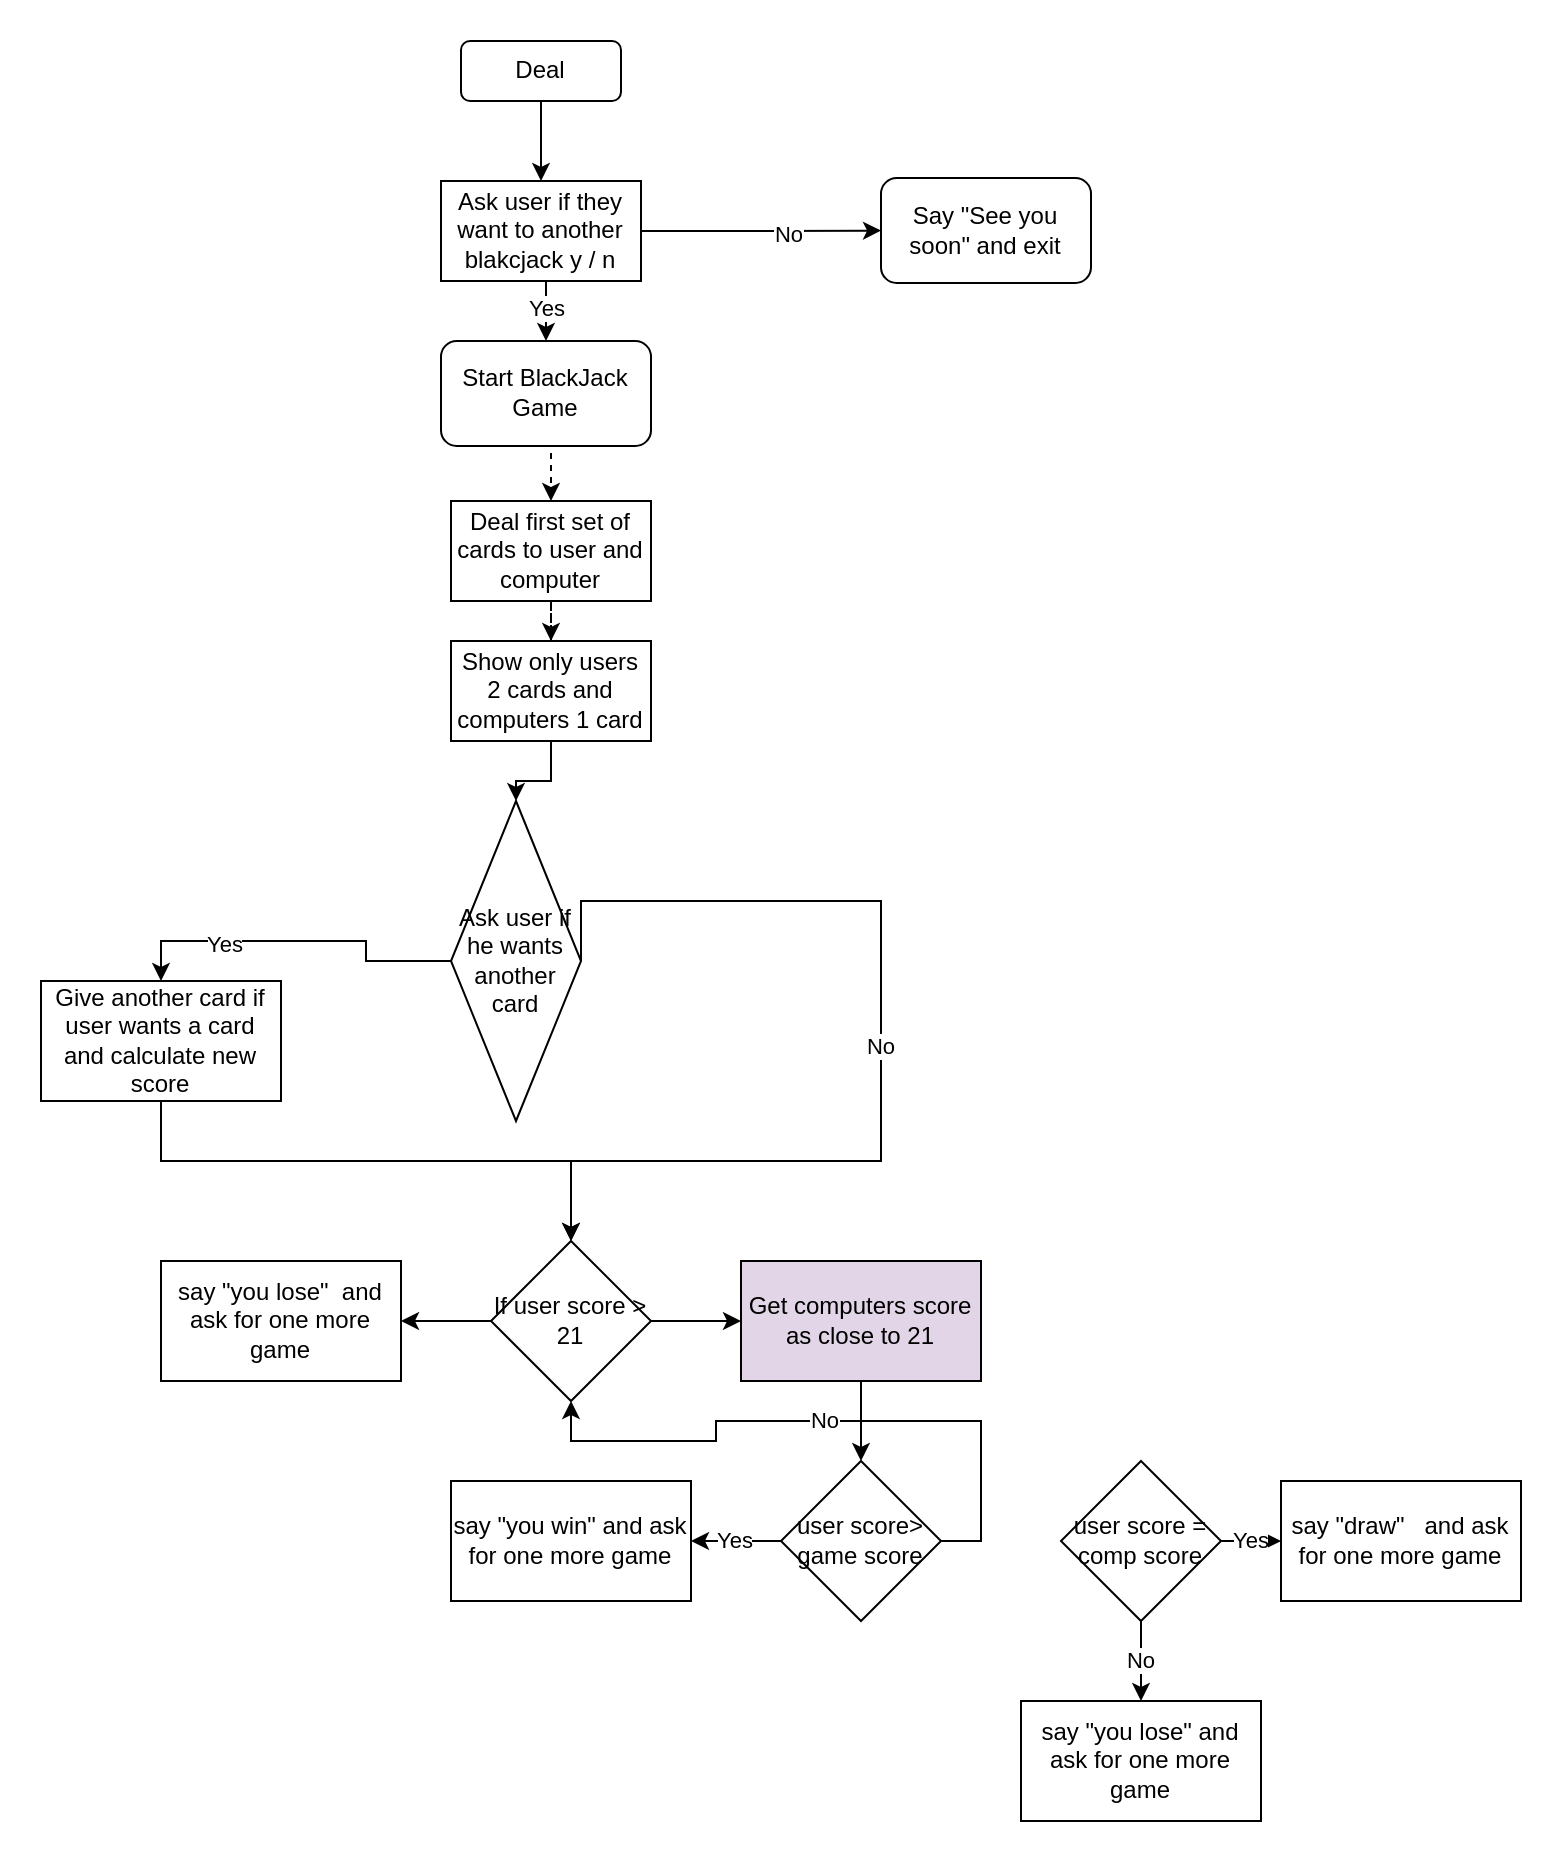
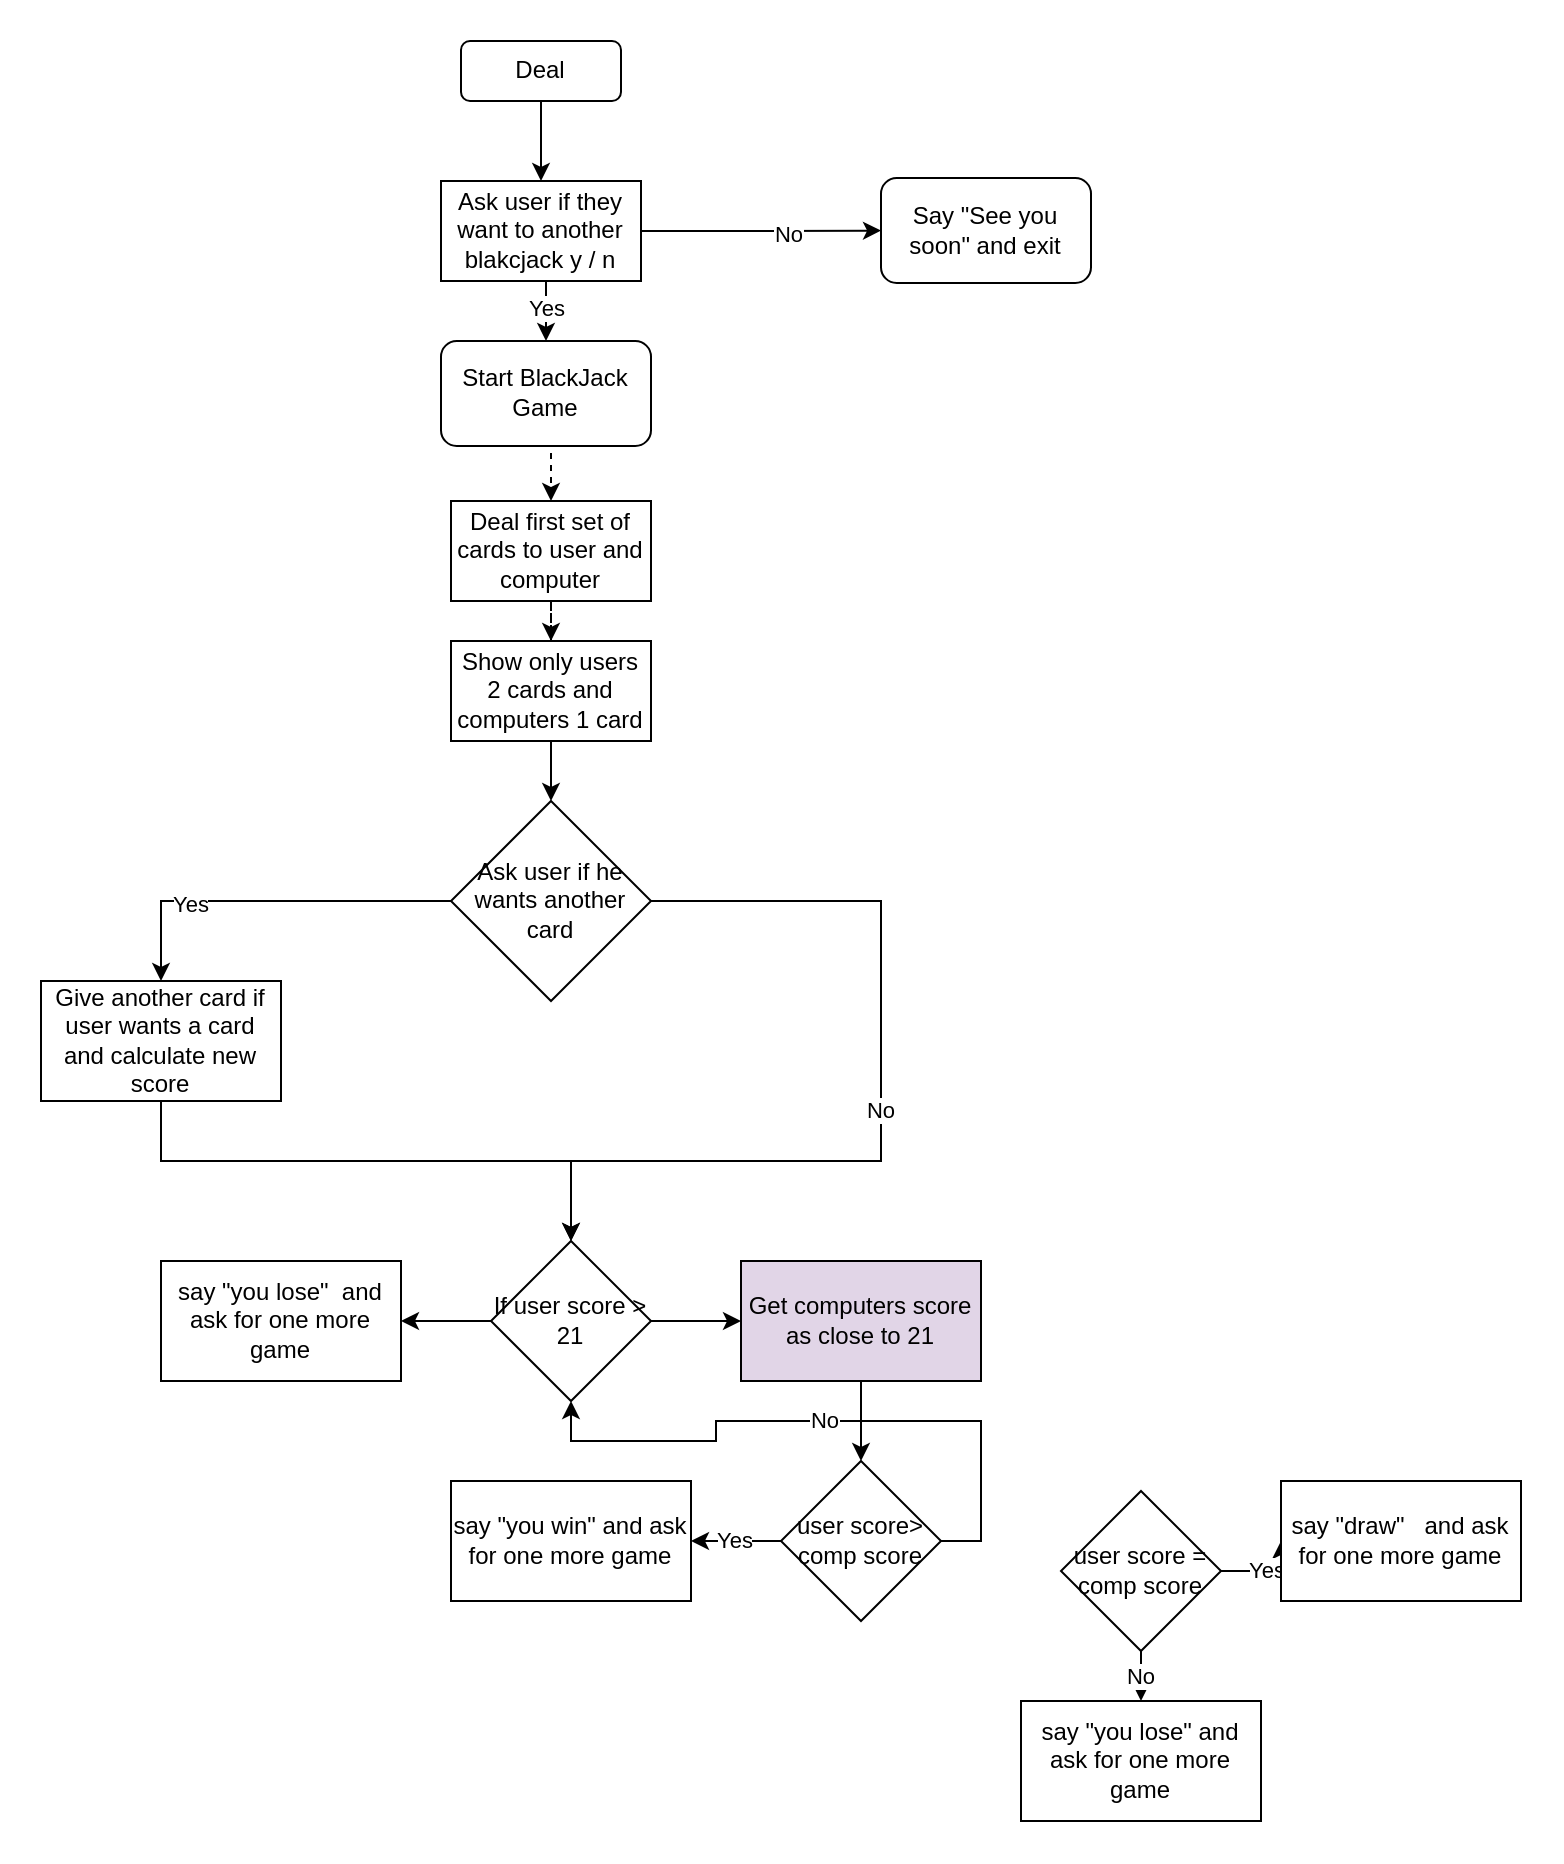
- <mxCell id="18" value="Ask user if he wants another card" style="rhombus;whiteSpace=wrap;html=1;" vertex="1" parent="1"><mxGeometry x="225" y="400" width="65" height="160" as="geometry" /></mxCell>
+ <mxCell id="18" value="Ask user if he wants another card" style="rhombus;whiteSpace=wrap;html=1;" vertex="1" parent="1"><mxGeometry x="225" y="400" width="100" height="100" as="geometry" /></mxCell>
- <mxCell id="29" value="user score&amp;gt; game score" style="rhombus;whiteSpace=wrap;html=1;" vertex="1" parent="1"><mxGeometry x="390" y="730" width="80" height="80" as="geometry" /></mxCell>
+ <mxCell id="29" value="user score&amp;gt; comp score" style="rhombus;whiteSpace=wrap;html=1;" vertex="1" parent="1"><mxGeometry x="390" y="730" width="80" height="80" as="geometry" /></mxCell>
- <mxCell id="34" value="user score = comp score" style="rhombus;whiteSpace=wrap;html=1;" vertex="1" parent="1"><mxGeometry x="530" y="730" width="80" height="80" as="geometry" /></mxCell>
+ <mxCell id="34" value="user score = comp score" style="rhombus;whiteSpace=wrap;html=1;" vertex="1" parent="1"><mxGeometry x="530" y="745" width="80" height="80" as="geometry" /></mxCell>
